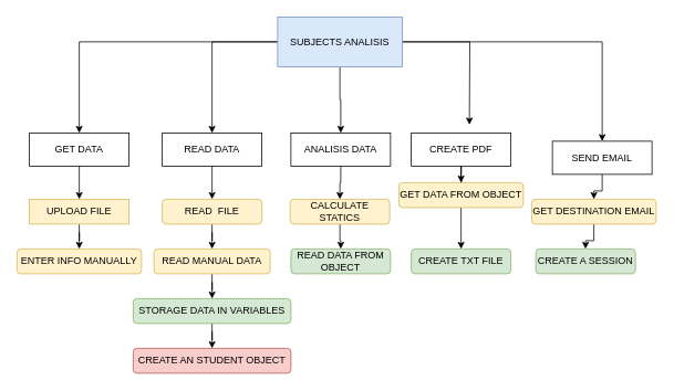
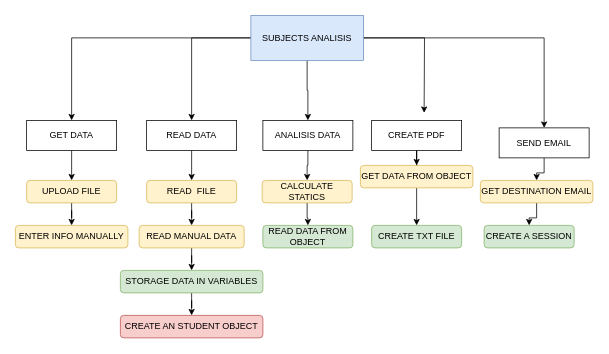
- <mxCell id="19" value="UPLOAD FILE" style="whiteSpace=wrap;html=1;fillColor=#fff2cc;strokeColor=#d6b656;align=center;rounded=0;" vertex="1" parent="1"><mxGeometry x="35" y="240" width="120" height="30" as="geometry" /></mxCell>
+ <mxCell id="19" value="UPLOAD FILE" style="rounded=1;whiteSpace=wrap;html=1;fillColor=#fff2cc;strokeColor=#d6b656;align=center;" vertex="1" parent="1"><mxGeometry x="35" y="240" width="120" height="30" as="geometry" /></mxCell>
